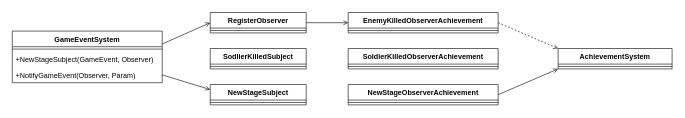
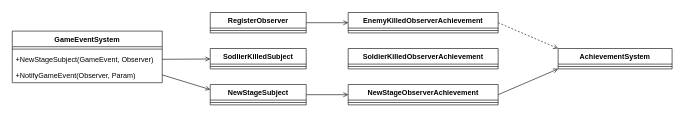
- <mxCell id="2" style="rounded=0;orthogonalLoop=1;jettySize=auto;html=1;exitX=1;exitY=0.25;exitDx=0;exitDy=0;entryX=0;entryY=0.5;entryDx=0;entryDy=0;endArrow=open;endFill=0;" edge="1" parent="1" source="3" target="10"><mxGeometry relative="1" as="geometry" /></mxCell>
+ <mxCell id="25" style="edgeStyle=none;rounded=0;orthogonalLoop=1;jettySize=auto;html=1;exitX=1;exitY=0.5;exitDx=0;exitDy=0;endArrow=open;endFill=0;" edge="1" parent="1" source="5" target="7"><mxGeometry relative="1" as="geometry" /></mxCell>
+ <mxCell id="12" style="edgeStyle=none;rounded=0;orthogonalLoop=1;jettySize=auto;html=1;exitX=1;exitY=0.5;exitDx=0;exitDy=0;endArrow=open;endFill=0;" edge="1" parent="1" source="13" target="21"><mxGeometry relative="1" as="geometry" /></mxCell>
